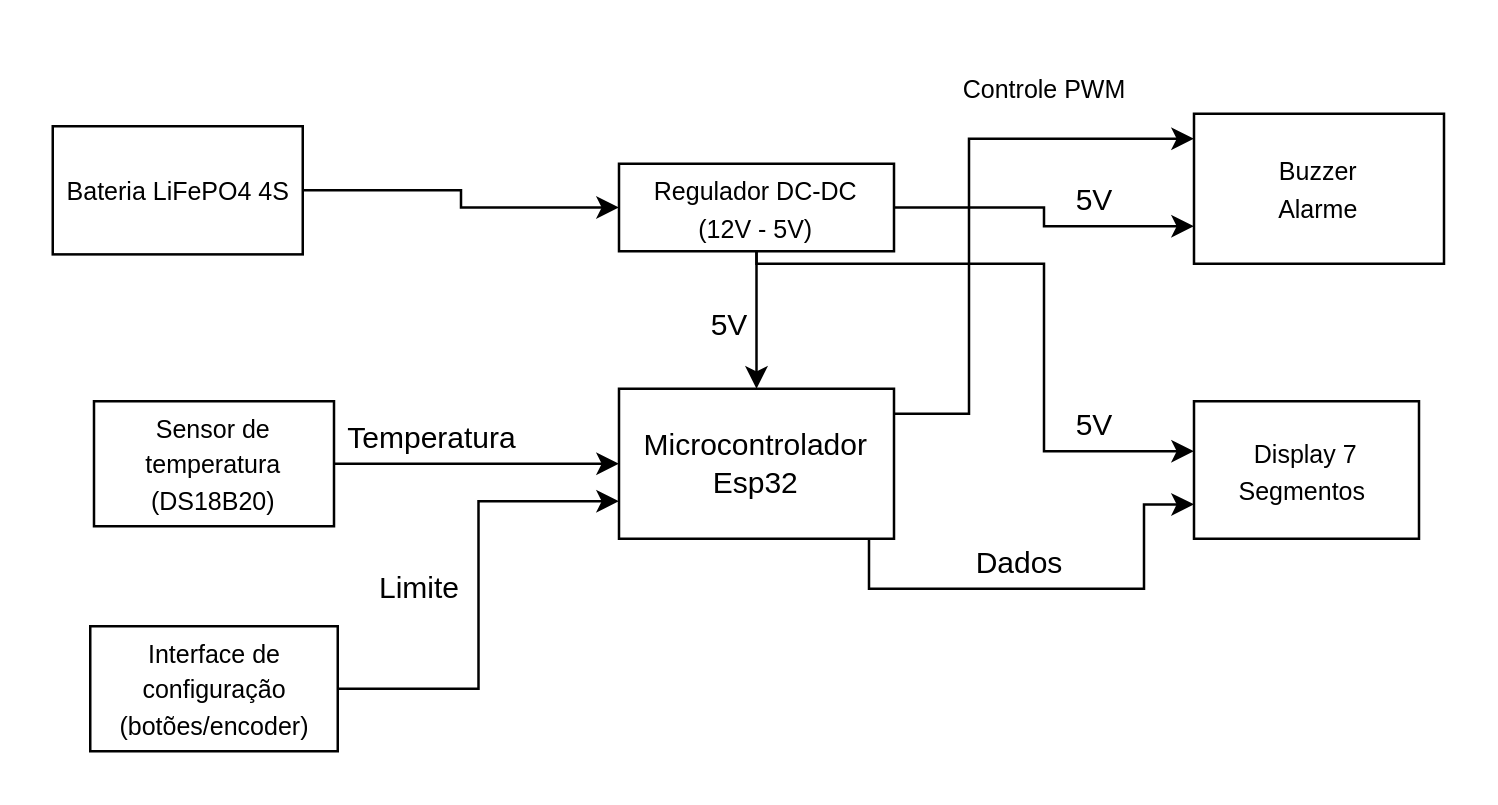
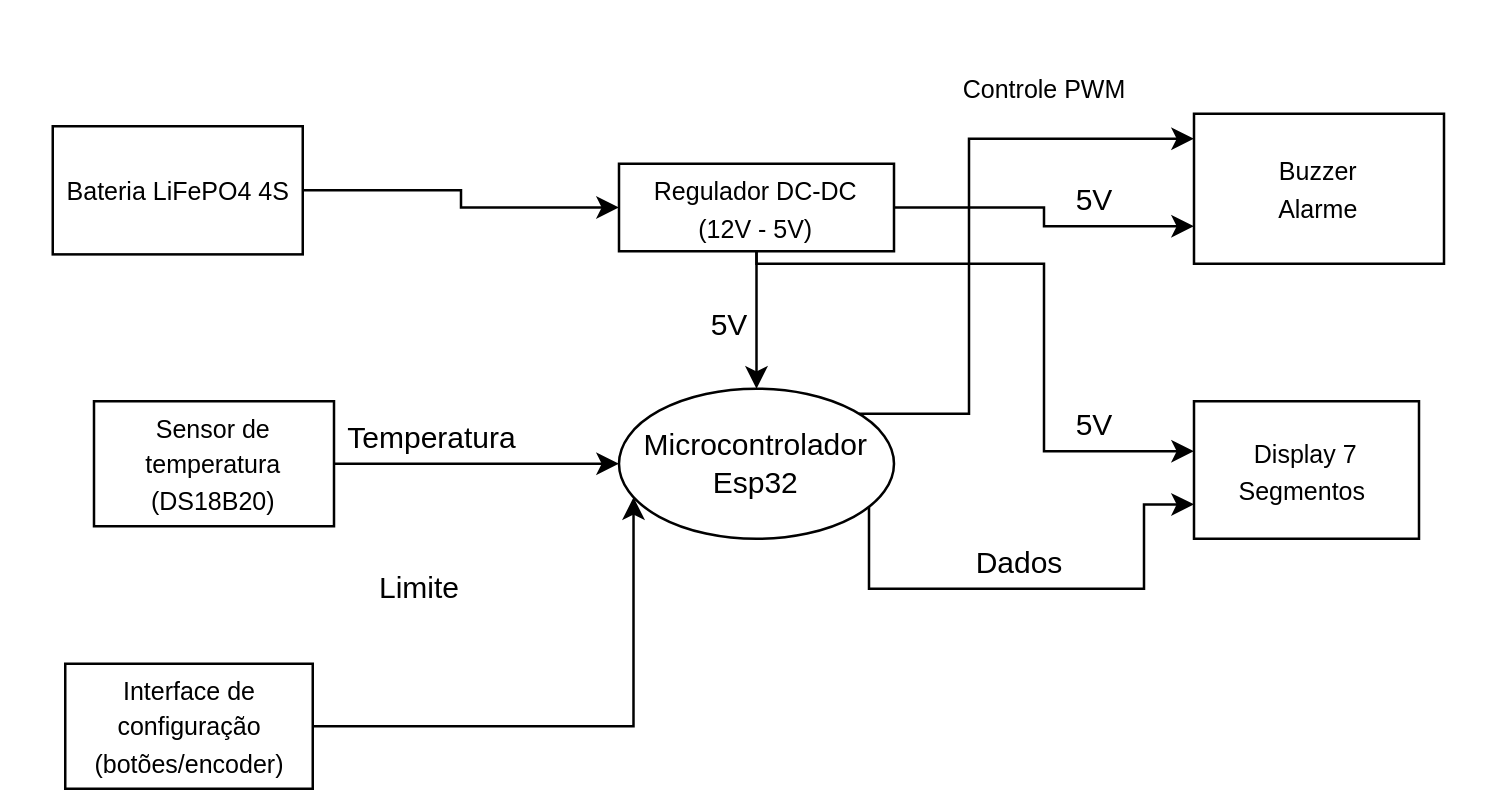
- <mxCell id="13" value="Microcontrolador&lt;div&gt;Esp32&lt;/div&gt;" style="rounded=0;whiteSpace=wrap;html=1;" vertex="1" parent="1"><mxGeometry x="247" y="155" width="110" height="60" as="geometry" /></mxCell>
+ <mxCell id="13" value="Microcontrolador&lt;div&gt;Esp32&lt;/div&gt;" style="ellipse;whiteSpace=wrap;html=1;" vertex="1" parent="1"><mxGeometry x="247" y="155" width="110" height="60" as="geometry" /></mxCell>
- <mxCell id="10" value="&lt;font style=&quot;font-size: 10px; background-color: light-dark(#ffffff, var(--ge-dark-color, #121212));&quot;&gt;Interface de configuração (botões/encoder)&lt;/font&gt;" style="rounded=0;whiteSpace=wrap;html=1;" vertex="1" parent="1"><mxGeometry x="35.5" y="250" width="99" height="50" as="geometry" /></mxCell>
+ <mxCell id="10" value="&lt;font style=&quot;font-size: 10px; background-color: light-dark(#ffffff, var(--ge-dark-color, #121212));&quot;&gt;Interface de configuração (botões/encoder)&lt;/font&gt;" style="rounded=0;whiteSpace=wrap;html=1;" vertex="1" parent="1"><mxGeometry x="25.5" y="265" width="99" height="50" as="geometry" /></mxCell>
